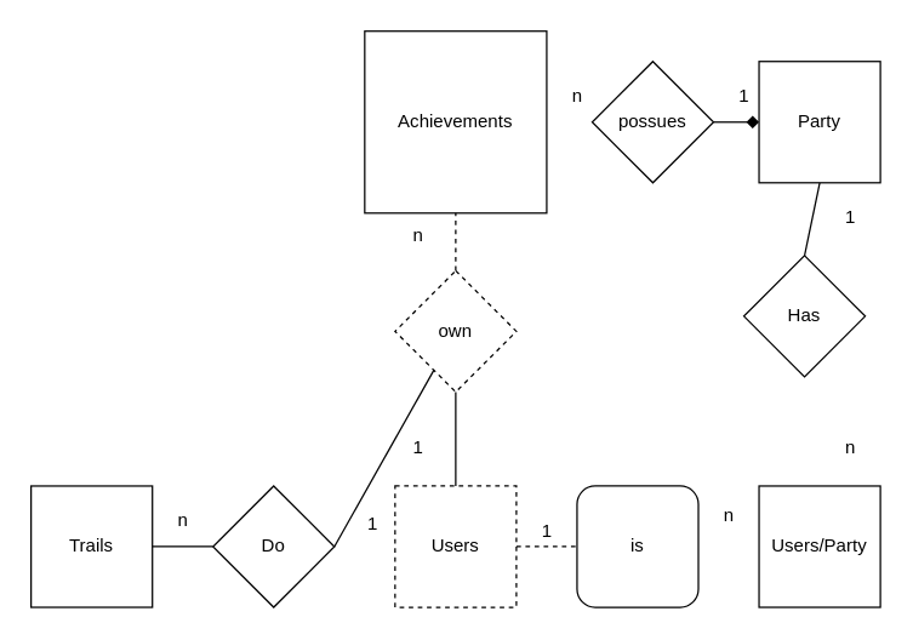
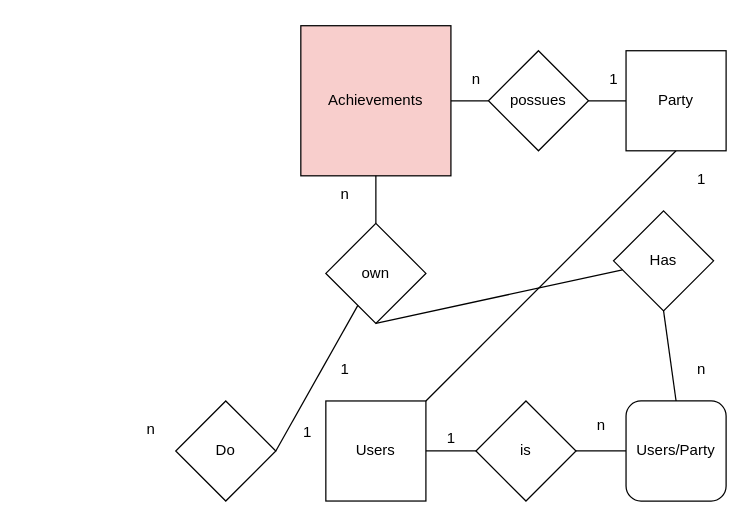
- <mxCell id="3" value="Achievements" style="whiteSpace=wrap;html=1;aspect=fixed;" vertex="1" parent="1"><mxGeometry x="240" y="20" width="120" height="120" as="geometry" /></mxCell>
+ <mxCell id="3" value="Achievements" style="whiteSpace=wrap;html=1;aspect=fixed;fillColor=#f8cecc;" vertex="1" parent="1"><mxGeometry x="240" y="20" width="120" height="120" as="geometry" /></mxCell>
+ <mxCell id="25" value="" style="endArrow=none;html=1;rounded=0;entryX=0;entryY=0.5;entryDx=0;entryDy=0;exitX=1;exitY=0.5;exitDx=0;exitDy=0;" edge="1" parent="1" source="3" target="24"><mxGeometry width="50" height="50" relative="1" as="geometry"><mxPoint x="360" y="80" as="sourcePoint" /><mxPoint x="380" y="160" as="targetPoint" /></mxGeometry></mxCell>
- <mxCell id="26" value="" style="endArrow=diamond;html=1;rounded=0;entryX=0;entryY=0.5;entryDx=0;entryDy=0;exitX=1;exitY=0.5;exitDx=0;exitDy=0;" edge="1" parent="1" source="24" target="22"><mxGeometry width="50" height="50" relative="1" as="geometry"><mxPoint x="465" y="128" as="sourcePoint" /><mxPoint x="495" y="128" as="targetPoint" /></mxGeometry></mxCell>
+ <mxCell id="26" value="" style="endArrow=none;html=1;rounded=0;entryX=0;entryY=0.5;entryDx=0;entryDy=0;exitX=1;exitY=0.5;exitDx=0;exitDy=0;" edge="1" parent="1" source="24" target="22"><mxGeometry width="50" height="50" relative="1" as="geometry"><mxPoint x="465" y="128" as="sourcePoint" /><mxPoint x="495" y="128" as="targetPoint" /></mxGeometry></mxCell>
- <mxCell id="21" value="" style="endArrow=none;html=1;rounded=0;exitX=0.5;exitY=1;exitDx=0;exitDy=0;entryX=0.5;entryY=0;entryDx=0;entryDy=0;" edge="1" parent="1" source="22" target="16"><mxGeometry width="50" height="50" relative="1" as="geometry"><mxPoint x="550" y="80" as="sourcePoint" /><mxPoint x="550" y="120" as="targetPoint" /></mxGeometry></mxCell>
+ <mxCell id="21" value="" style="endArrow=none;html=1;rounded=0;exitX=0.5;exitY=1;exitDx=0;exitDy=0;" edge="1" parent="1" source="22" target="4"><mxGeometry width="50" height="50" relative="1" as="geometry"><mxPoint x="550" y="80" as="sourcePoint" /><mxPoint x="550" y="120" as="targetPoint" /></mxGeometry></mxCell>
- <mxCell id="13" value="" style="endArrow=none;html=1;rounded=0;exitX=0.5;exitY=0;exitDx=0;exitDy=0;entryX=0.5;entryY=1;entryDx=0;entryDy=0;dashed=1;" edge="1" parent="1" source="7" target="3"><mxGeometry width="50" height="50" relative="1" as="geometry"><mxPoint x="353" y="480" as="sourcePoint" /><mxPoint x="353" y="520" as="targetPoint" /></mxGeometry></mxCell>
+ <mxCell id="13" value="" style="endArrow=none;html=1;rounded=0;exitX=0.5;exitY=0;exitDx=0;exitDy=0;entryX=0.5;entryY=1;entryDx=0;entryDy=0;" edge="1" parent="1" source="7" target="3"><mxGeometry width="50" height="50" relative="1" as="geometry"><mxPoint x="353" y="480" as="sourcePoint" /><mxPoint x="353" y="520" as="targetPoint" /></mxGeometry></mxCell>
- <mxCell id="7" value="own" style="rhombus;whiteSpace=wrap;html=1;dashed=1;" vertex="1" parent="1"><mxGeometry x="260" y="178" width="80" height="80" as="geometry" /></mxCell>
+ <mxCell id="7" value="own" style="rhombus;whiteSpace=wrap;html=1;" vertex="1" parent="1"><mxGeometry x="260" y="178" width="80" height="80" as="geometry" /></mxCell>
+ <mxCell id="17" value="" style="endArrow=none;html=1;rounded=0;exitX=0.5;exitY=1;exitDx=0;exitDy=0;entryX=0.5;entryY=0;entryDx=0;entryDy=0;" edge="1" parent="1" source="16" target="5"><mxGeometry width="50" height="50" relative="1" as="geometry"><mxPoint x="650" y="220" as="sourcePoint" /><mxPoint x="650" y="260" as="targetPoint" /></mxGeometry></mxCell>
- <mxCell id="29" value="" style="endArrow=none;html=1;rounded=0;exitX=0.5;exitY=1;exitDx=0;exitDy=0;entryX=0.5;entryY=0;entryDx=0;entryDy=0;" edge="1" parent="1" source="7" target="4"><mxGeometry width="50" height="50" relative="1" as="geometry"><mxPoint x="310" y="240" as="sourcePoint" /><mxPoint x="310" y="280" as="targetPoint" /></mxGeometry></mxCell>
+ <mxCell id="29" value="" style="endArrow=none;html=1;rounded=0;exitX=0.5;exitY=1;exitDx=0;exitDy=0;" edge="1" parent="1" source="7" target="16"><mxGeometry width="50" height="50" relative="1" as="geometry"><mxPoint x="310" y="240" as="sourcePoint" /><mxPoint x="310" y="280" as="targetPoint" /></mxGeometry></mxCell>
- <mxCell id="2" value="Trails" style="whiteSpace=wrap;html=1;aspect=fixed;" vertex="1" parent="1"><mxGeometry x="20" y="320" width="80" height="80" as="geometry" /></mxCell>
- <mxCell id="11" value="" style="endArrow=none;html=1;rounded=0;exitX=1;exitY=0.5;exitDx=0;exitDy=0;" edge="1" parent="1" source="2" target="6"><mxGeometry width="50" height="50" relative="1" as="geometry"><mxPoint x="100" y="359.5" as="sourcePoint" /><mxPoint x="140" y="359.5" as="targetPoint" /></mxGeometry></mxCell>
- <mxCell id="4" value="Users" style="whiteSpace=wrap;html=1;aspect=fixed;dashed=1;" vertex="1" parent="1"><mxGeometry x="260" y="320" width="80" height="80" as="geometry" /></mxCell>
+ <mxCell id="4" value="Users" style="whiteSpace=wrap;html=1;aspect=fixed;" vertex="1" parent="1"><mxGeometry x="260" y="320" width="80" height="80" as="geometry" /></mxCell>
- <mxCell id="9" value="" style="endArrow=none;html=1;rounded=0;entryX=0;entryY=0.5;entryDx=0;entryDy=0;exitX=1;exitY=0.5;exitDx=0;exitDy=0;dashed=1;" edge="1" parent="1" source="4" target="8"><mxGeometry width="50" height="50" relative="1" as="geometry"><mxPoint x="330" y="507" as="sourcePoint" /><mxPoint x="380" y="457" as="targetPoint" /></mxGeometry></mxCell>
+ <mxCell id="9" value="" style="endArrow=none;html=1;rounded=0;entryX=0;entryY=0.5;entryDx=0;entryDy=0;exitX=1;exitY=0.5;exitDx=0;exitDy=0;" edge="1" parent="1" source="4" target="8"><mxGeometry width="50" height="50" relative="1" as="geometry"><mxPoint x="330" y="507" as="sourcePoint" /><mxPoint x="380" y="457" as="targetPoint" /></mxGeometry></mxCell>
- <mxCell id="8" value="is" style="whiteSpace=wrap;html=1;rounded=1;" vertex="1" parent="1"><mxGeometry x="380" y="320" width="80" height="80" as="geometry" /></mxCell>
+ <mxCell id="8" value="is" style="rhombus;whiteSpace=wrap;html=1;" vertex="1" parent="1"><mxGeometry x="380" y="320" width="80" height="80" as="geometry" /></mxCell>
+ <mxCell id="10" value="" style="endArrow=none;html=1;rounded=0;entryX=0;entryY=0.5;entryDx=0;entryDy=0;exitX=1;exitY=0.5;exitDx=0;exitDy=0;" edge="1" parent="1" source="8" target="5"><mxGeometry width="50" height="50" relative="1" as="geometry"><mxPoint x="450" y="377" as="sourcePoint" /><mxPoint x="490" y="377" as="targetPoint" /></mxGeometry></mxCell>
- <mxCell id="5" value="Users/Party" style="whiteSpace=wrap;html=1;aspect=fixed;" vertex="1" parent="1"><mxGeometry x="500" y="320" width="80" height="80" as="geometry" /></mxCell>
+ <mxCell id="5" value="Users/Party" style="whiteSpace=wrap;html=1;aspect=fixed;rounded=1;" vertex="1" parent="1"><mxGeometry x="500" y="320" width="80" height="80" as="geometry" /></mxCell>
